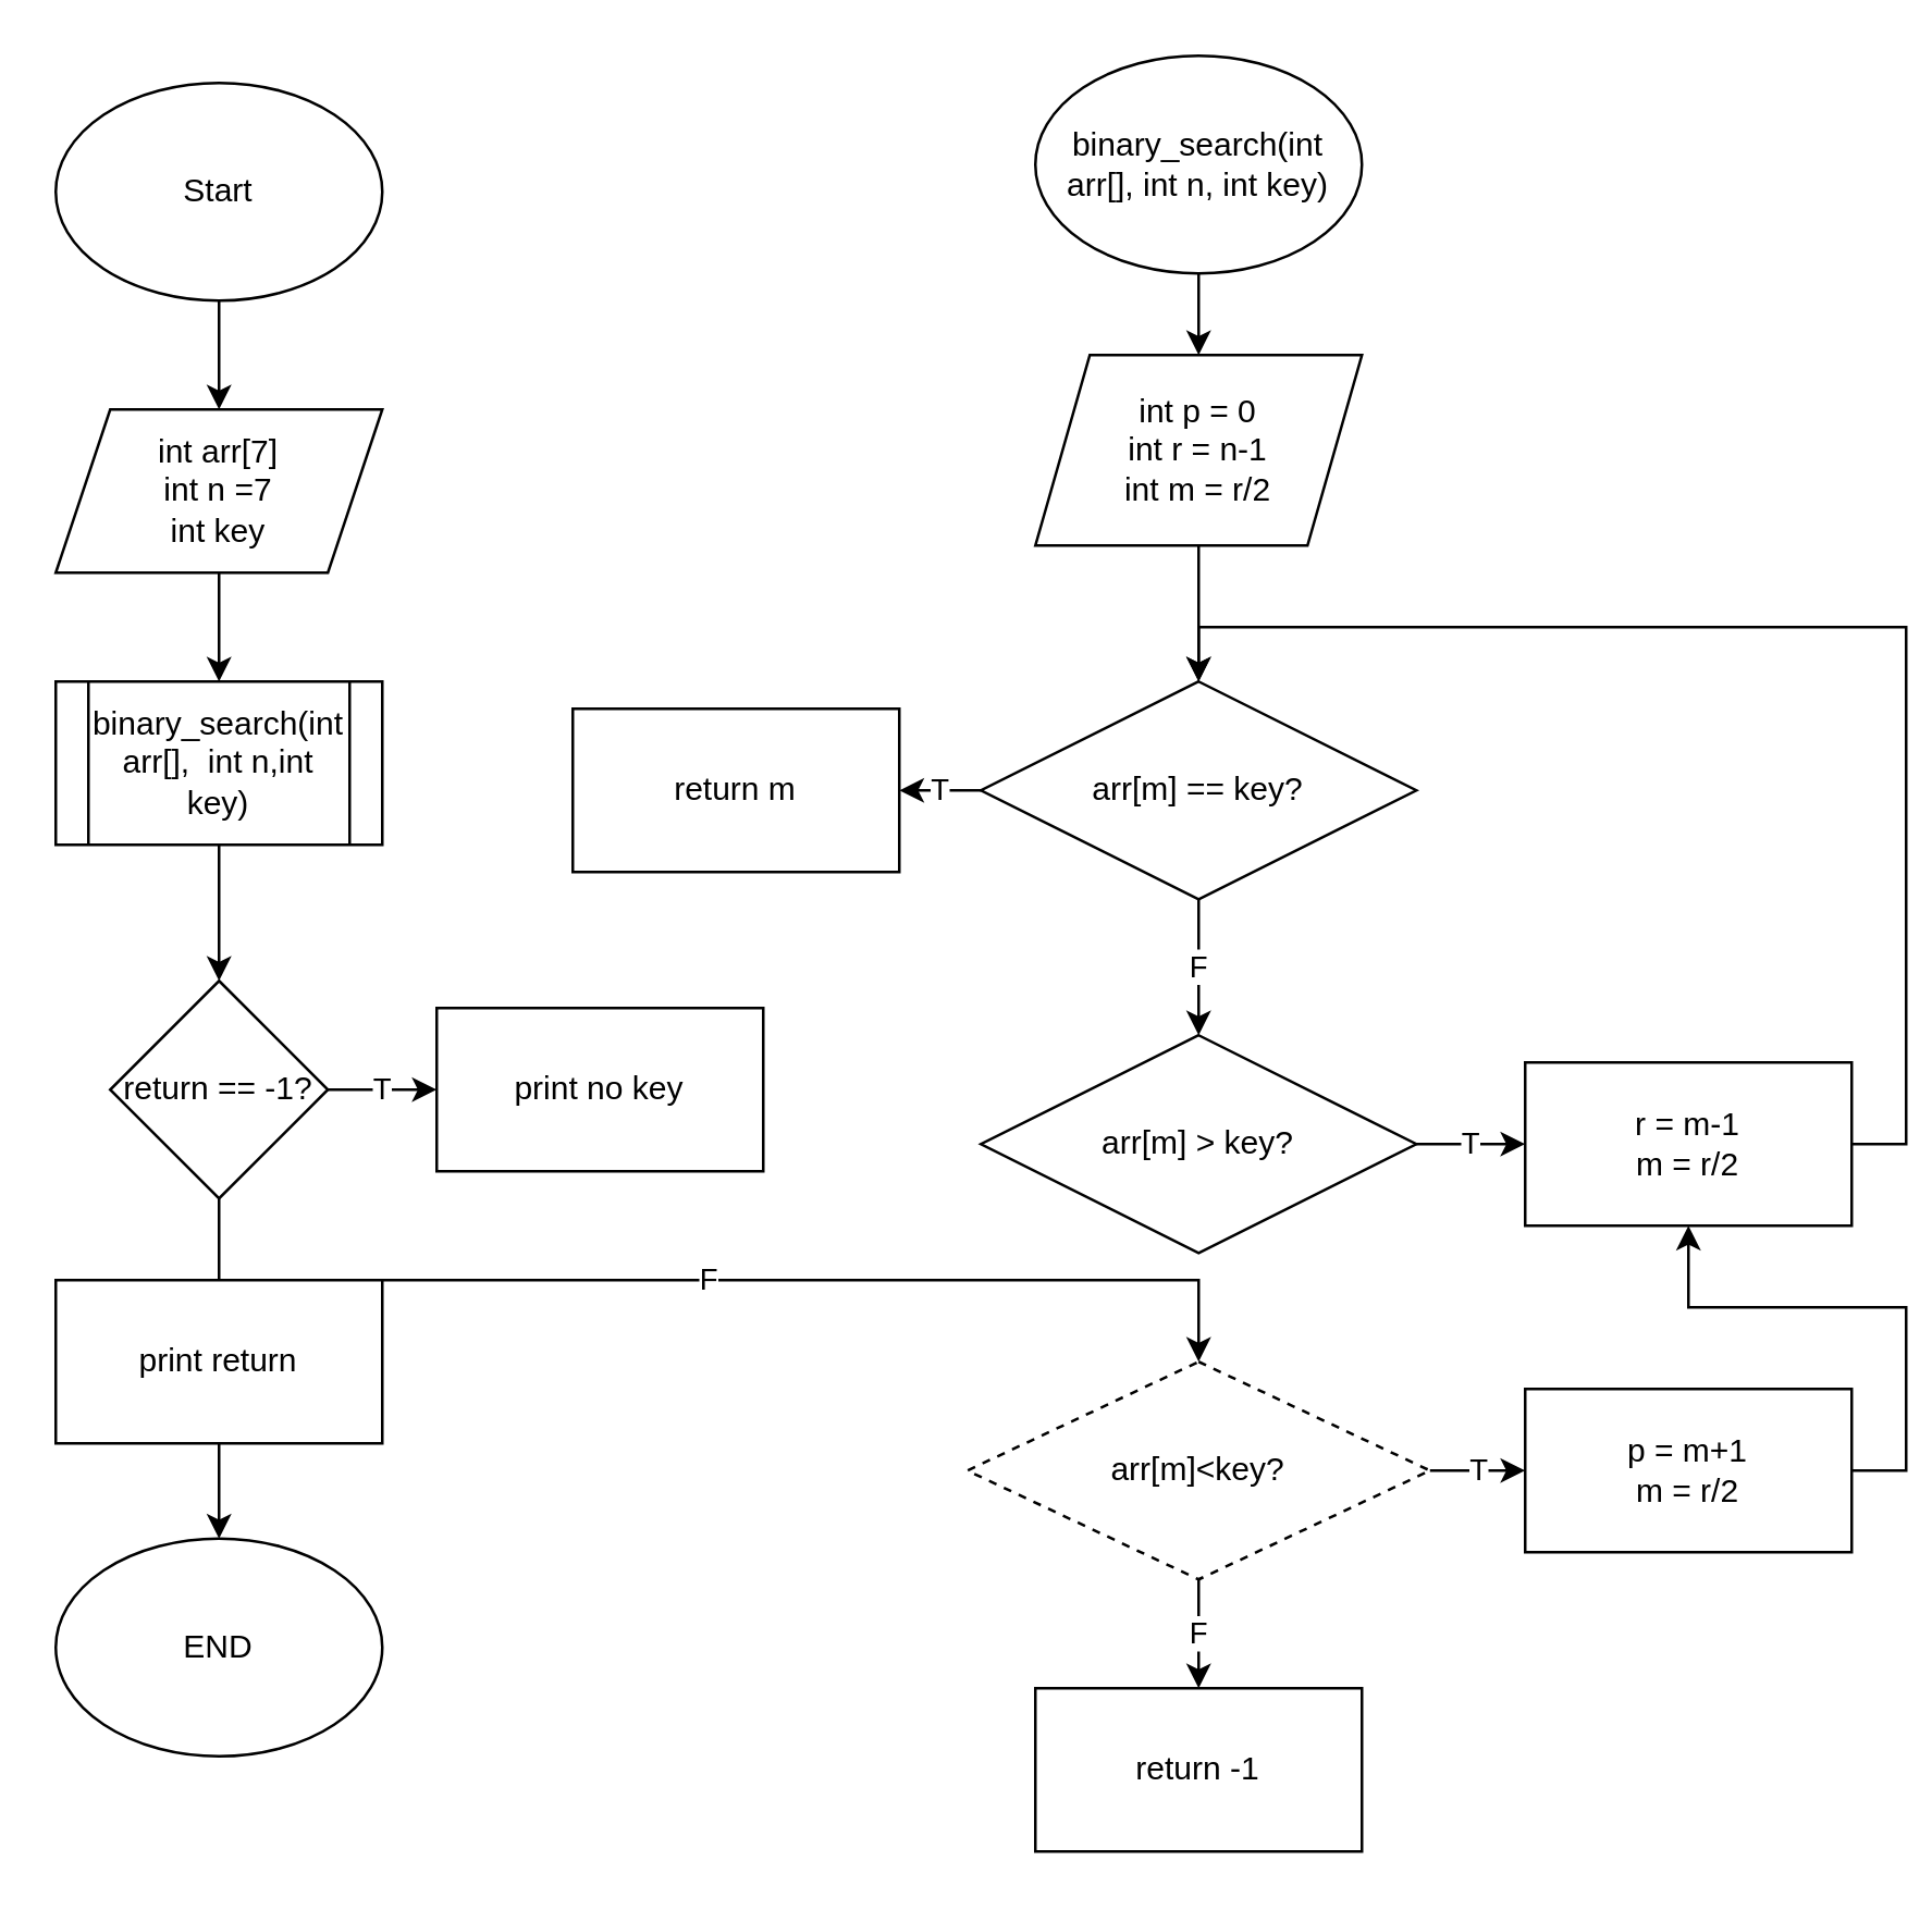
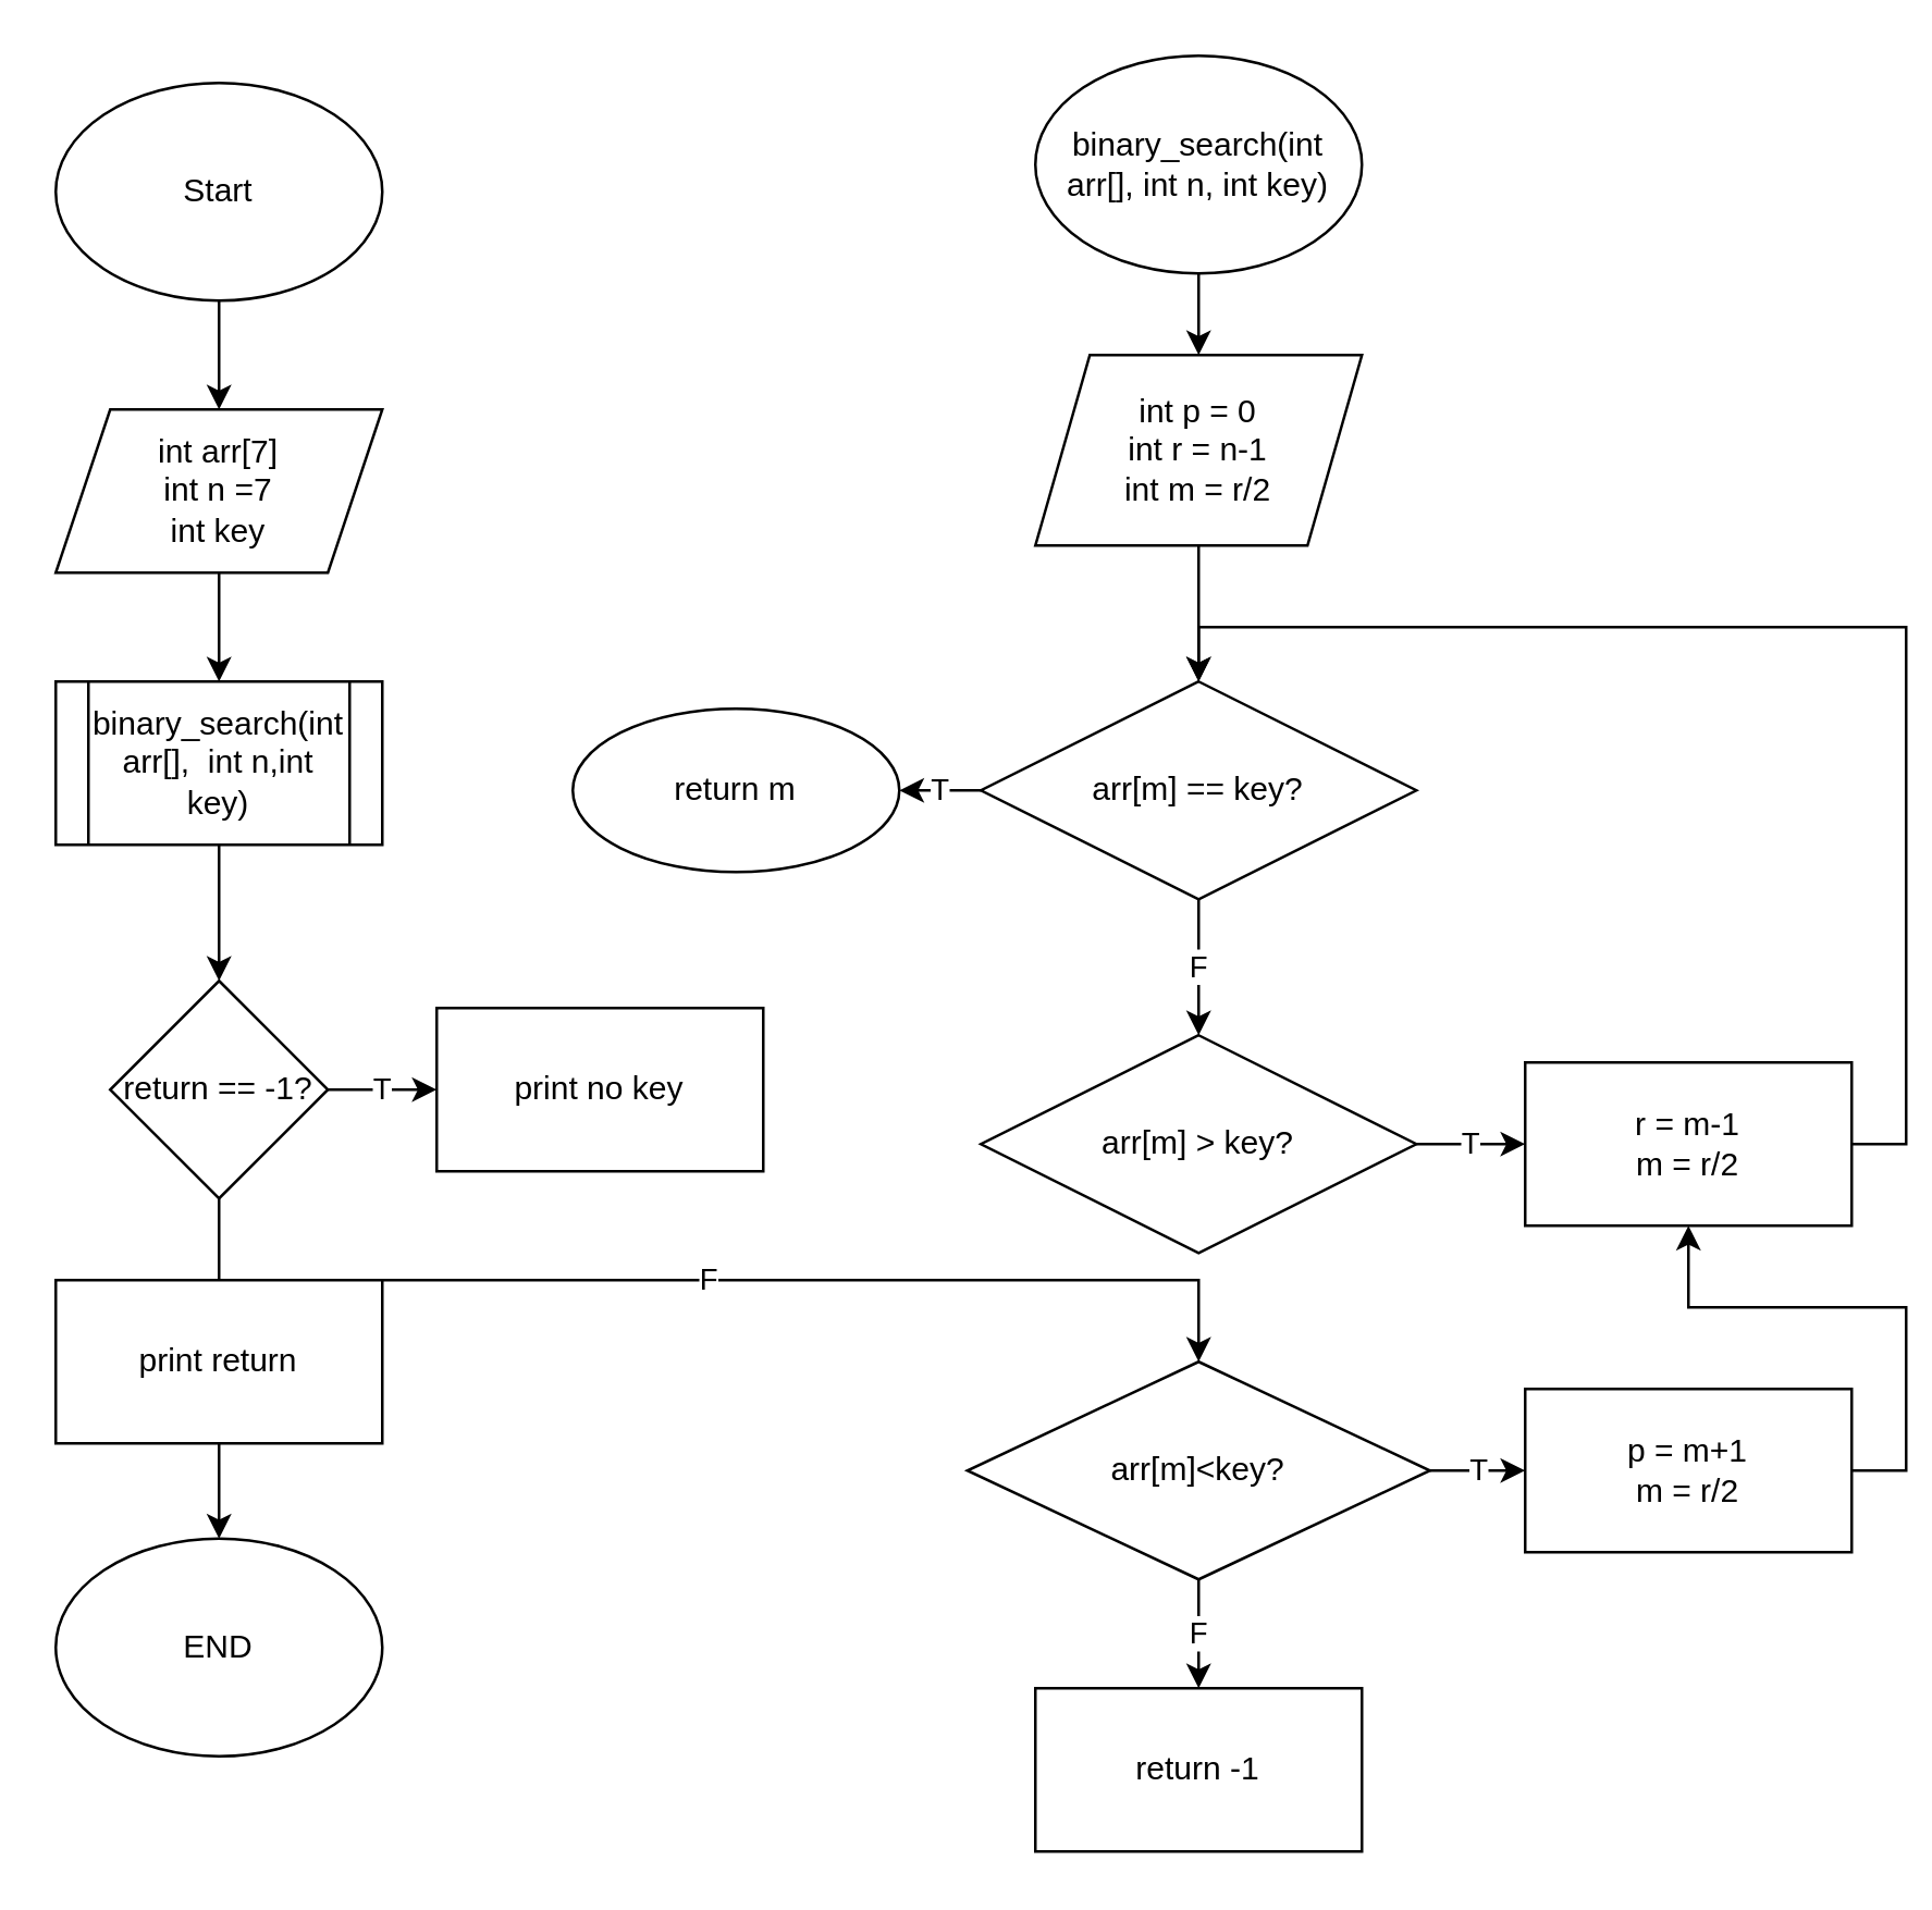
- <mxCell id="17" value="return m" style="rounded=0;whiteSpace=wrap;html=1;" vertex="1" parent="1"><mxGeometry x="210" y="260" width="120" height="60" as="geometry" /></mxCell>
+ <mxCell id="17" value="return m" style="ellipse;whiteSpace=wrap;html=1;" vertex="1" parent="1"><mxGeometry x="210" y="260" width="120" height="60" as="geometry" /></mxCell>
- <mxCell id="22" value="arr[m]&amp;lt;key?" style="rhombus;whiteSpace=wrap;html=1;dashed=1;" vertex="1" parent="1"><mxGeometry x="355" y="500" width="170" height="80" as="geometry" /></mxCell>
+ <mxCell id="22" value="arr[m]&amp;lt;key?" style="rhombus;whiteSpace=wrap;html=1;" vertex="1" parent="1"><mxGeometry x="355" y="500" width="170" height="80" as="geometry" /></mxCell>
